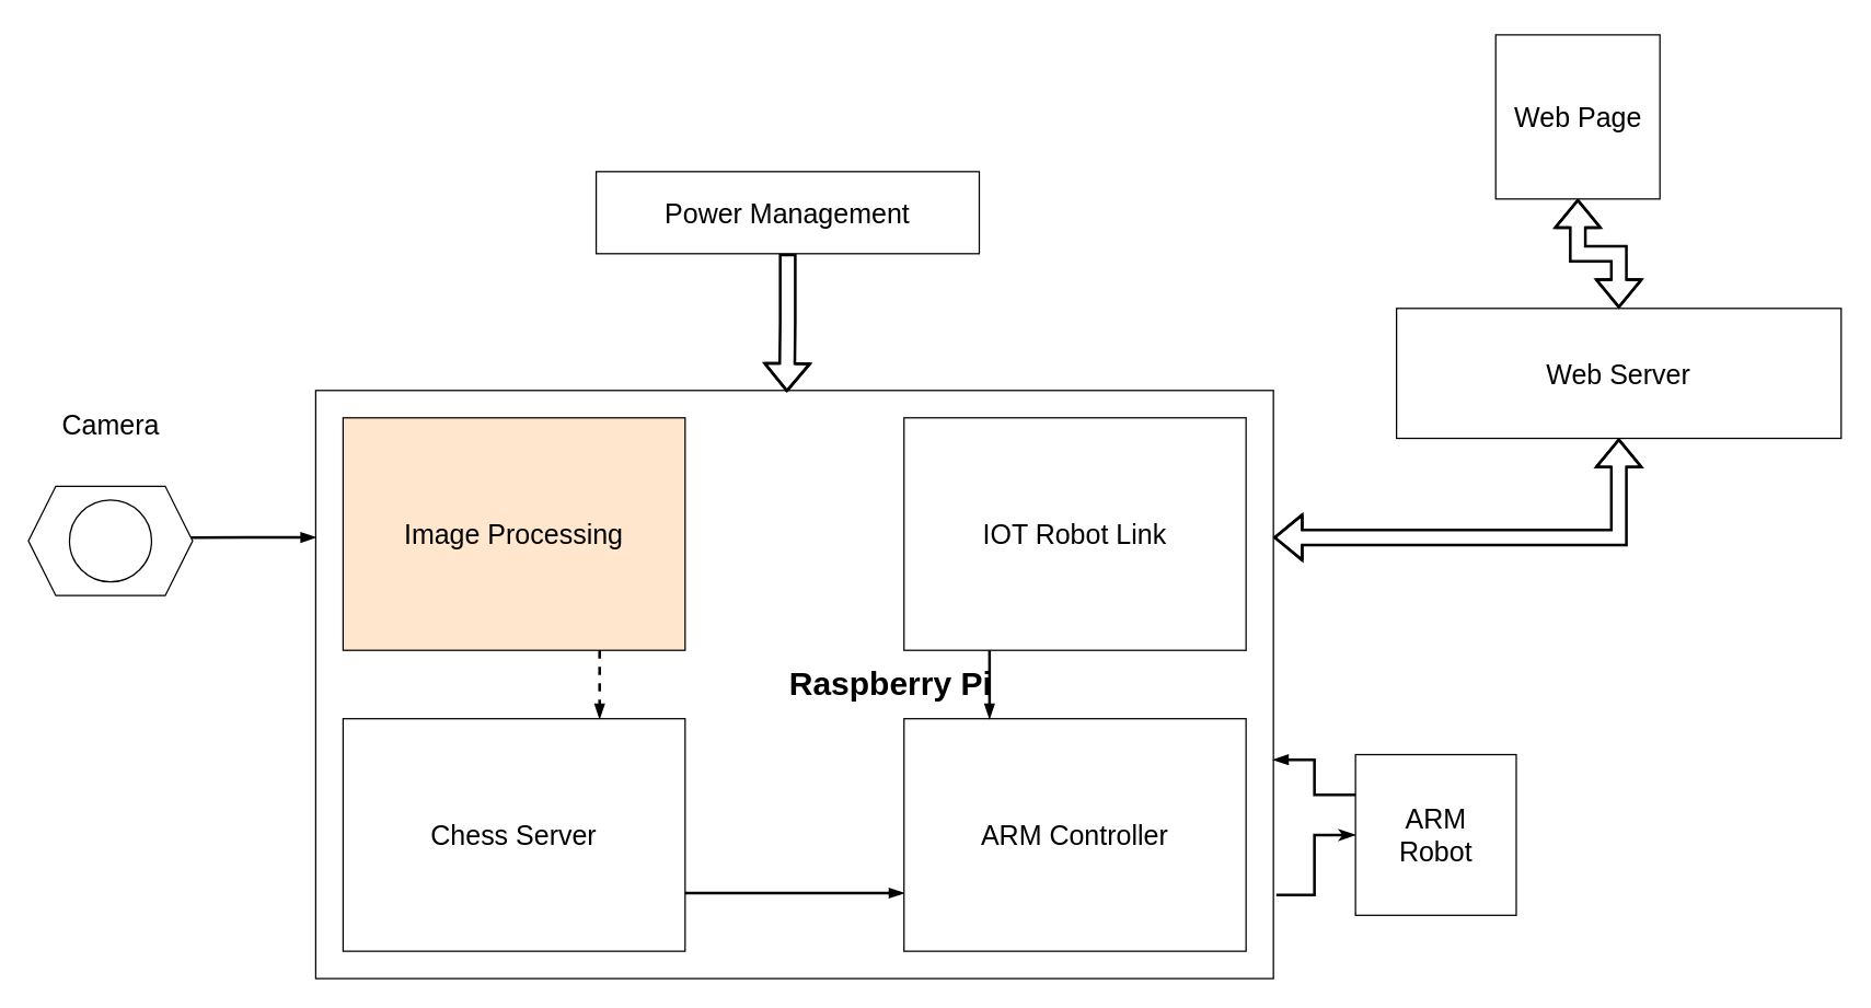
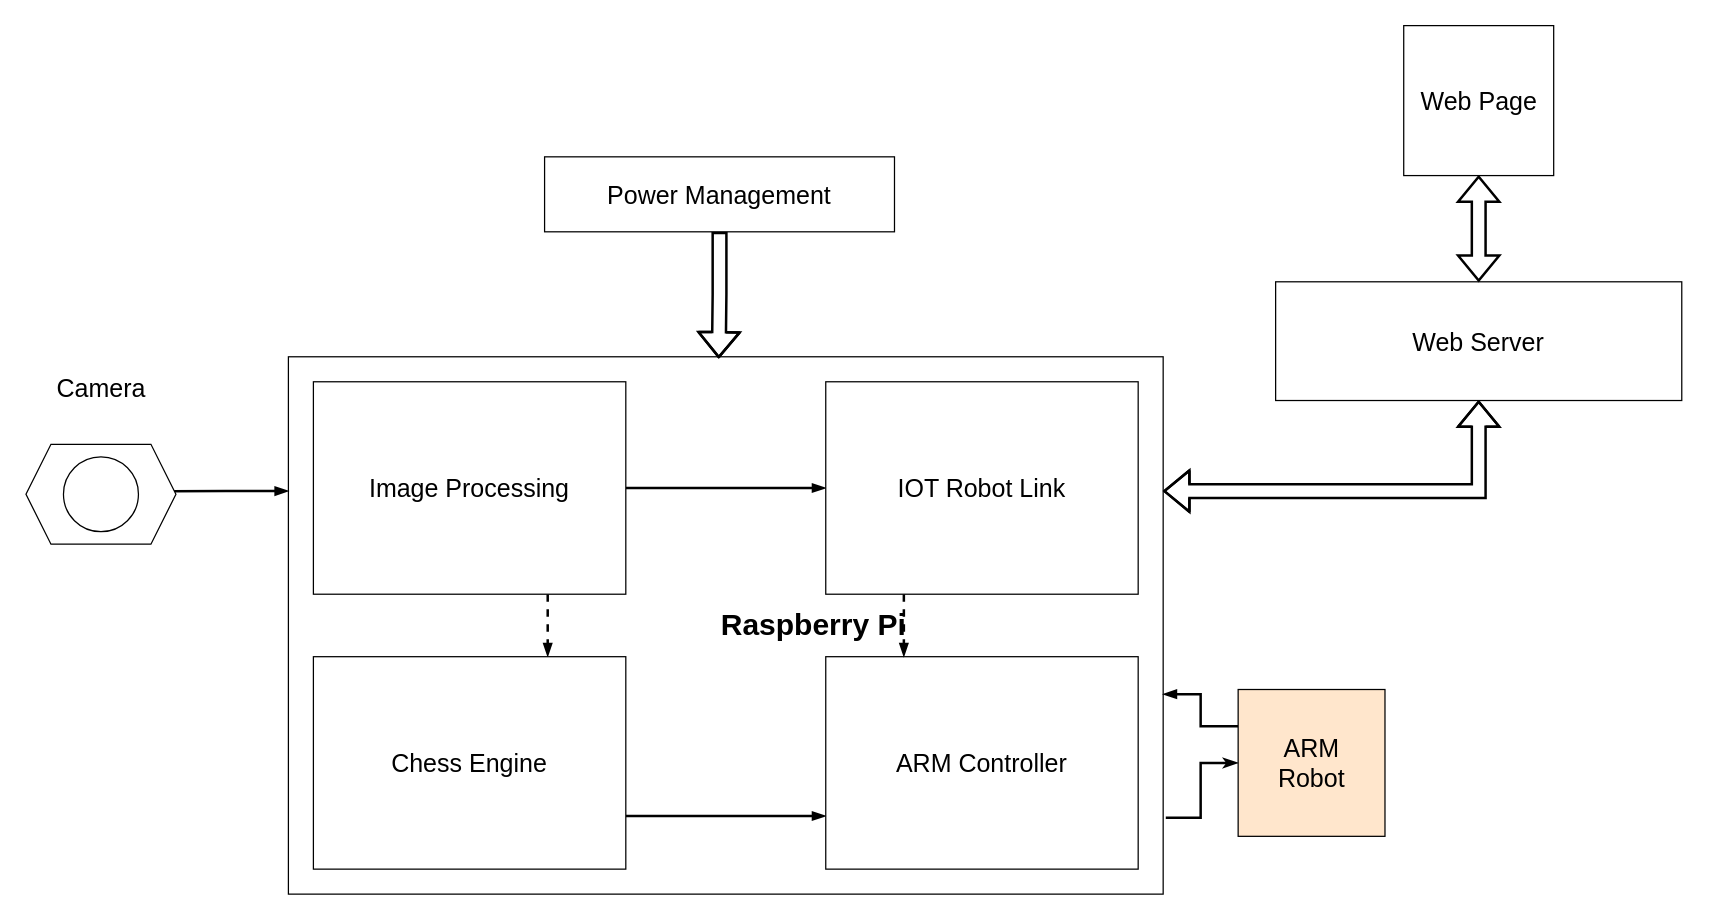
- <mxCell id="24" value="Web Page" style="rounded=0;whiteSpace=wrap;html=1;fontSize=20;" vertex="1" parent="1"><mxGeometry x="1092.5" y="25" width="120" height="120" as="geometry" /></mxCell>
+ <mxCell id="24" value="Web Page" style="rounded=0;whiteSpace=wrap;html=1;fontSize=20;" vertex="1" parent="1"><mxGeometry x="1122.5" y="20" width="120" height="120" as="geometry" /></mxCell>
- <mxCell id="5" value="Image Processing" style="rounded=0;whiteSpace=wrap;html=1;fontSize=20;fillColor=#ffe6cc;" vertex="1" parent="1"><mxGeometry x="250" y="305" width="250" height="170" as="geometry" /></mxCell>
+ <mxCell id="5" value="Image Processing" style="rounded=0;whiteSpace=wrap;html=1;fontSize=20;" vertex="1" parent="1"><mxGeometry x="250" y="305" width="250" height="170" as="geometry" /></mxCell>
+ <mxCell id="4" style="edgeStyle=orthogonalEdgeStyle;rounded=0;orthogonalLoop=1;jettySize=auto;html=1;exitX=1;exitY=0.5;exitDx=0;exitDy=0;fontSize=20;startArrow=none;startFill=0;endArrow=blockThin;endFill=1;strokeWidth=2;" edge="1" parent="1" source="5" target="10"><mxGeometry relative="1" as="geometry" /></mxCell>
- <mxCell id="9" style="edgeStyle=orthogonalEdgeStyle;rounded=0;orthogonalLoop=1;jettySize=auto;html=1;exitX=0.25;exitY=1;exitDx=0;exitDy=0;entryX=0.25;entryY=0;entryDx=0;entryDy=0;fontSize=20;startArrow=none;startFill=0;endArrow=blockThin;endFill=1;strokeWidth=2;" edge="1" parent="1" source="10" target="8"><mxGeometry relative="1" as="geometry" /></mxCell>
+ <mxCell id="9" style="edgeStyle=orthogonalEdgeStyle;rounded=0;orthogonalLoop=1;jettySize=auto;html=1;exitX=0.25;exitY=1;exitDx=0;exitDy=0;entryX=0.25;entryY=0;entryDx=0;entryDy=0;fontSize=20;startArrow=none;startFill=0;endArrow=blockThin;endFill=1;strokeWidth=2;dashed=1;" edge="1" parent="1" source="10" target="8"><mxGeometry relative="1" as="geometry" /></mxCell>
- <mxCell id="7" value="Chess Server" style="rounded=0;whiteSpace=wrap;html=1;fontSize=20;" vertex="1" parent="1"><mxGeometry x="250" y="525" width="250" height="170" as="geometry" /></mxCell>
+ <mxCell id="7" value="Chess Engine" style="rounded=0;whiteSpace=wrap;html=1;fontSize=20;" vertex="1" parent="1"><mxGeometry x="250" y="525" width="250" height="170" as="geometry" /></mxCell>
- <mxCell id="17" value="ARM&lt;br&gt;Robot" style="whiteSpace=wrap;html=1;aspect=fixed;fontSize=20;" vertex="1" parent="1"><mxGeometry x="990" y="551.25" width="117.5" height="117.5" as="geometry" /></mxCell>
+ <mxCell id="17" value="ARM&lt;br&gt;Robot" style="whiteSpace=wrap;html=1;aspect=fixed;fontSize=20;fillColor=#ffe6cc;" vertex="1" parent="1"><mxGeometry x="990" y="551.25" width="117.5" height="117.5" as="geometry" /></mxCell>
